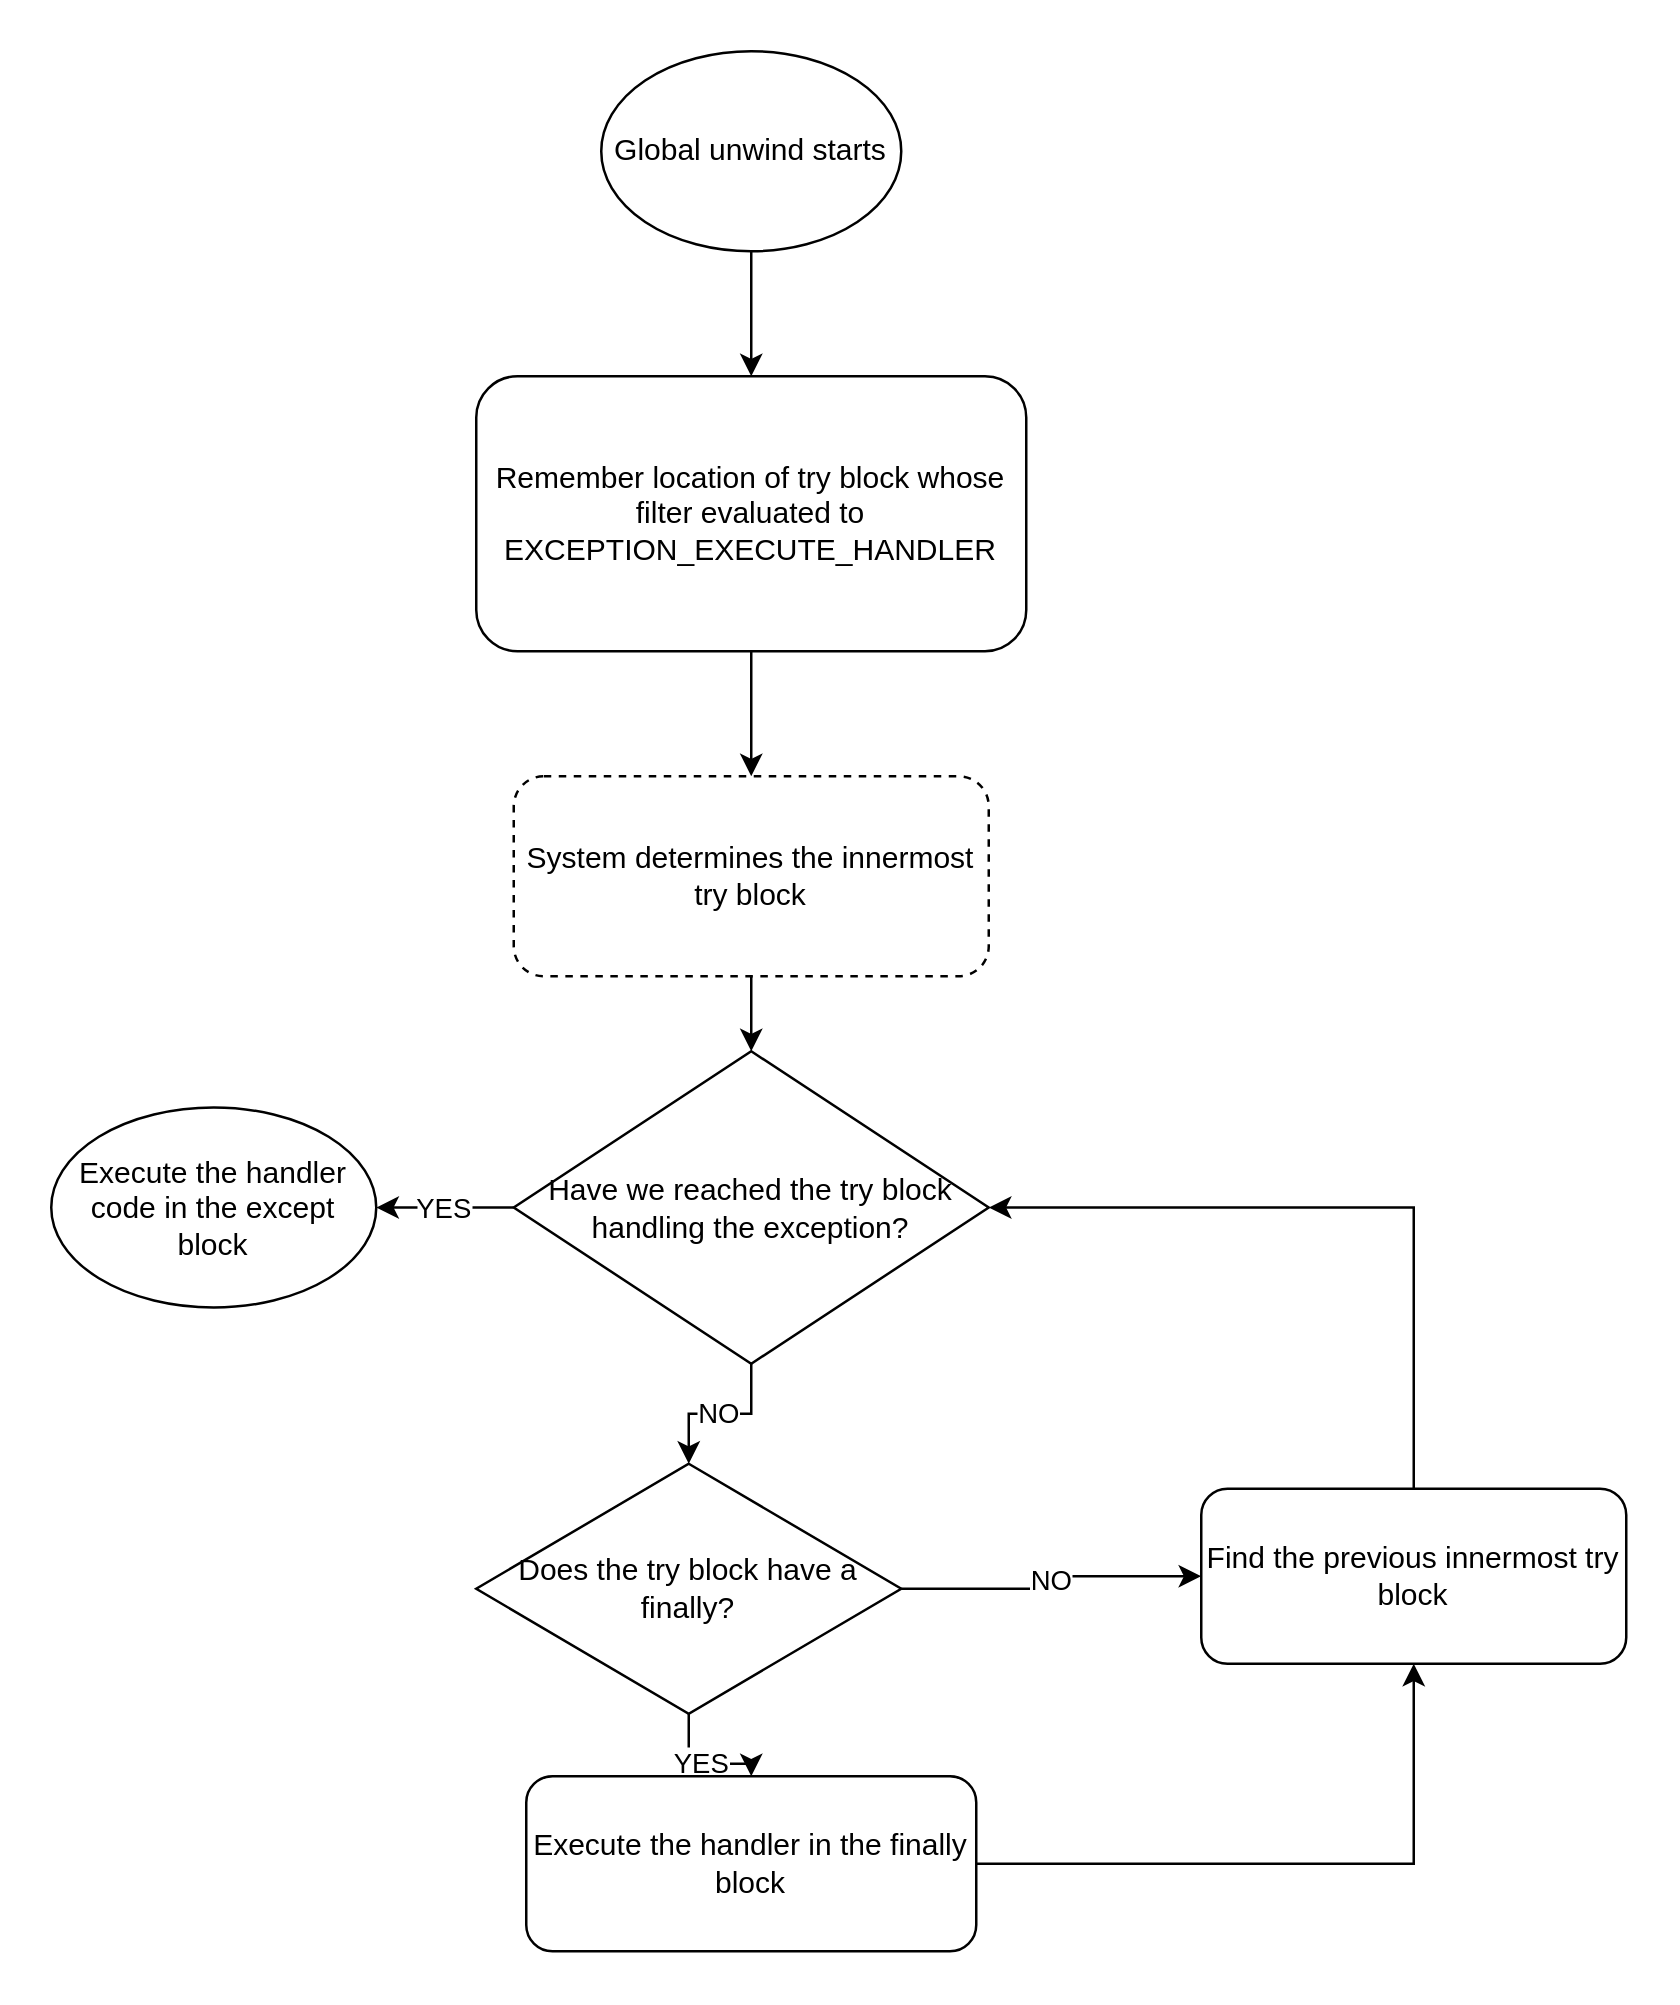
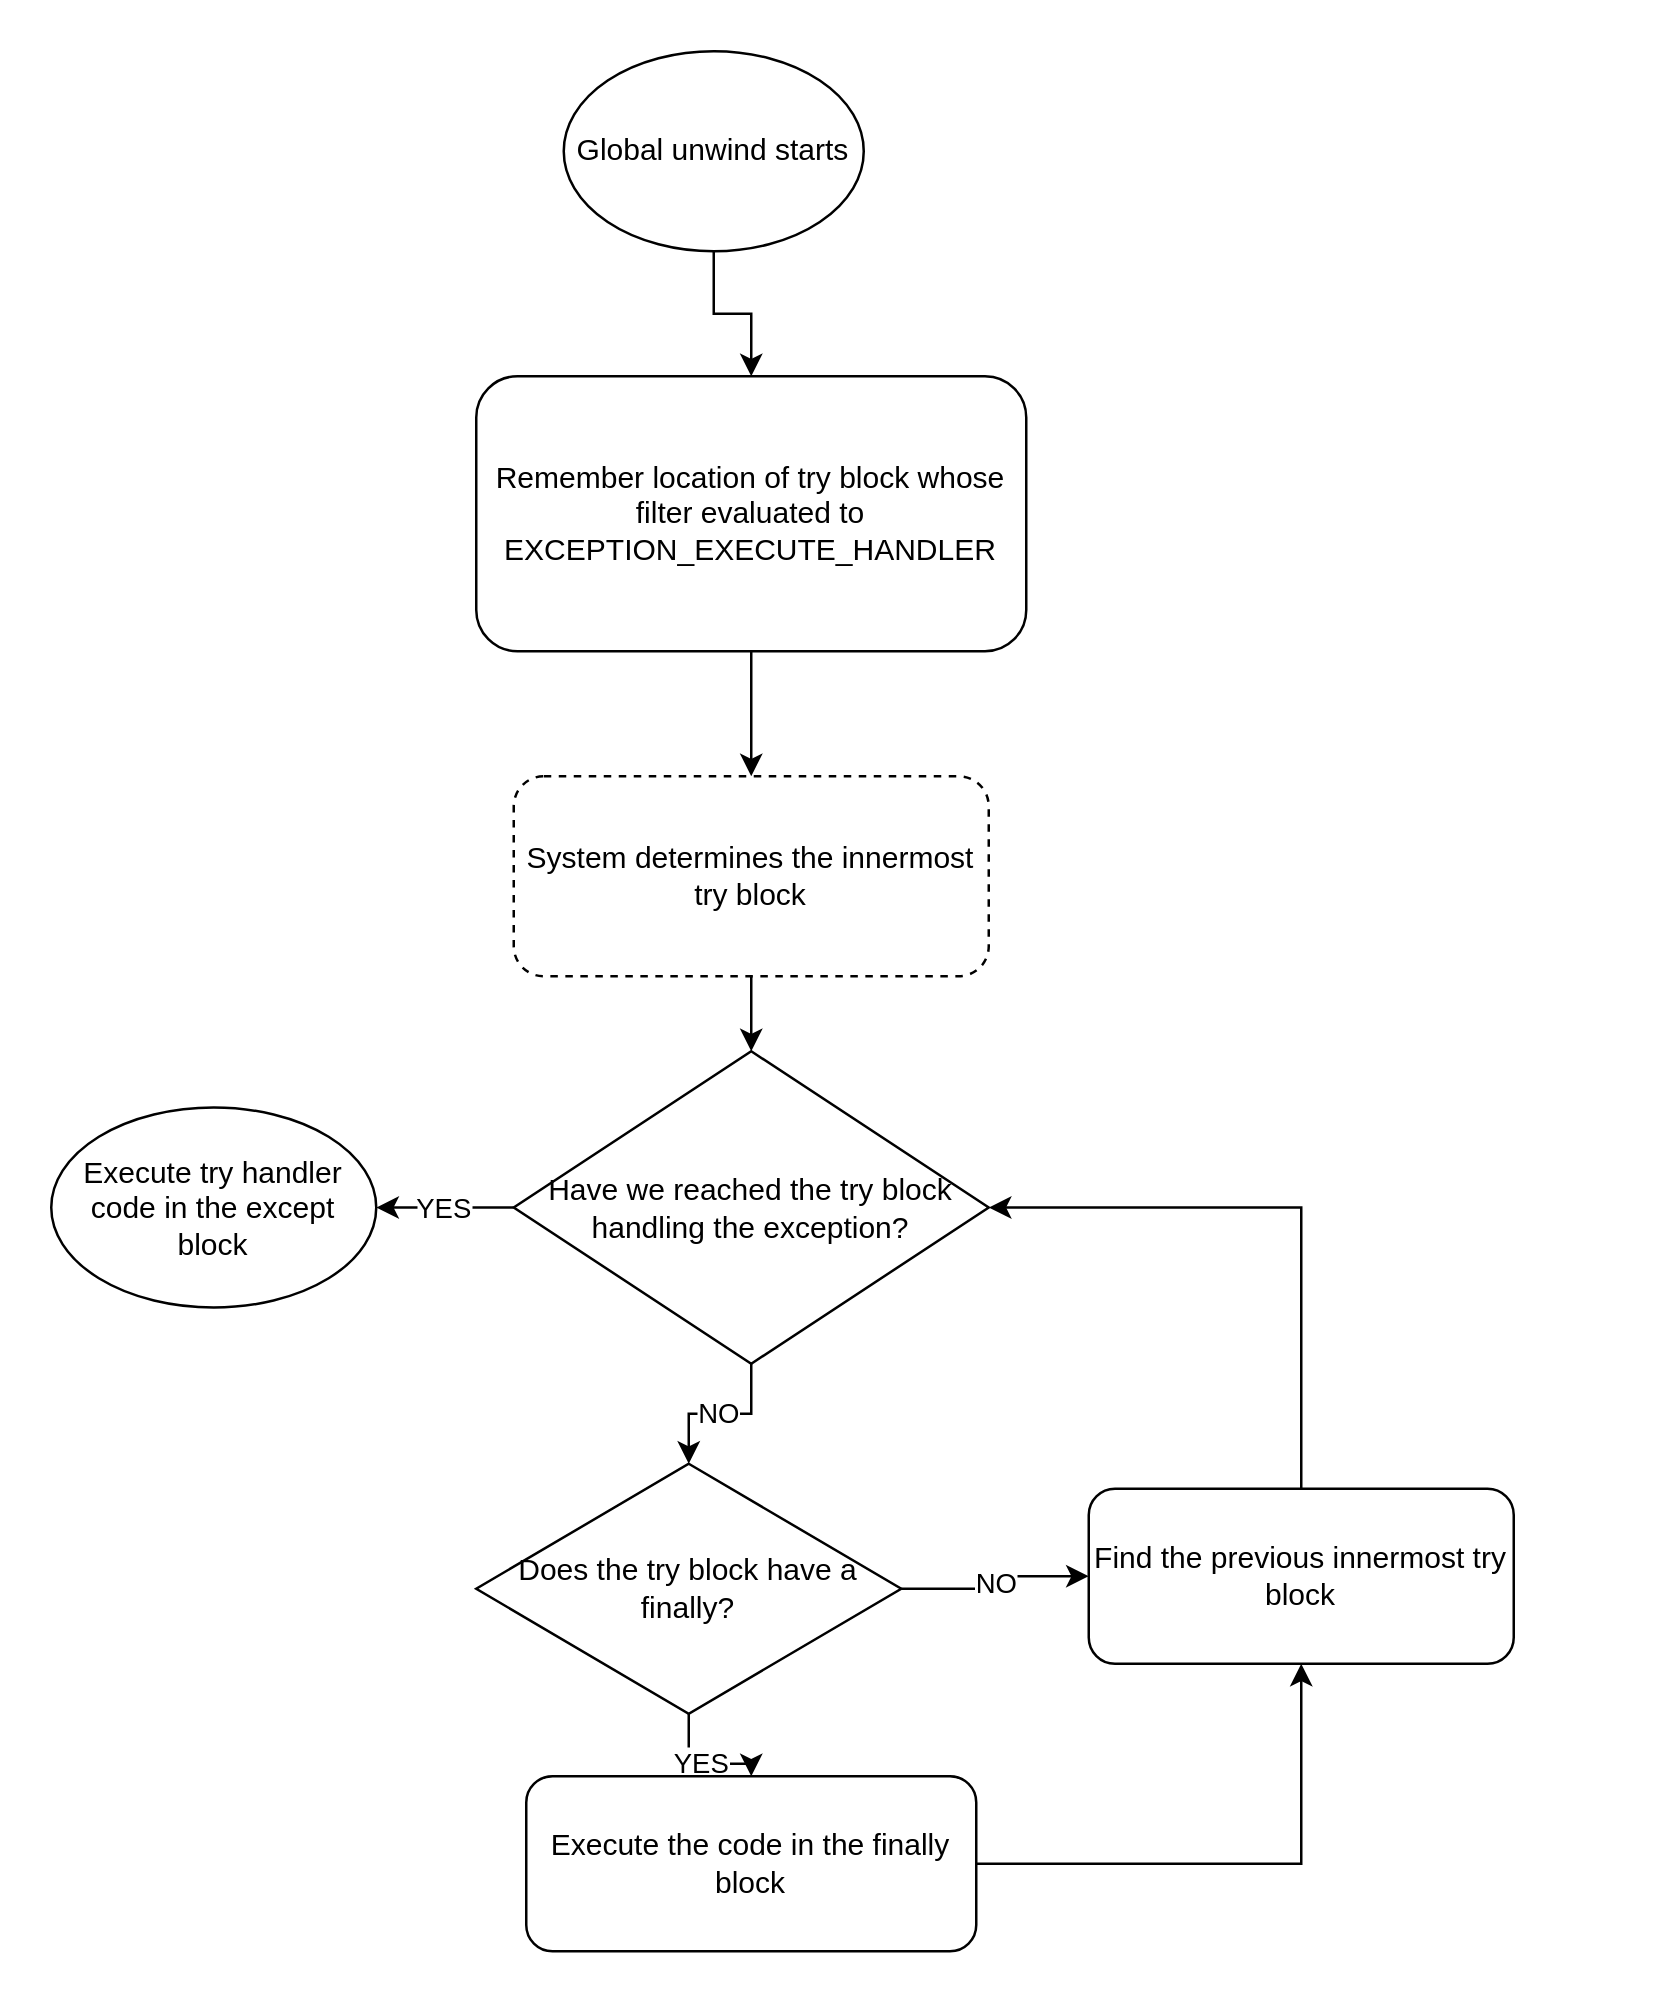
- <mxCell id="3" value="Global unwind starts" style="ellipse;whiteSpace=wrap;html=1;" vertex="1" parent="1"><mxGeometry x="240" y="20" width="120" height="80" as="geometry" /></mxCell>
+ <mxCell id="3" value="Global unwind starts" style="ellipse;whiteSpace=wrap;html=1;" vertex="1" parent="1"><mxGeometry x="225" y="20" width="120" height="80" as="geometry" /></mxCell>
- <mxCell id="11" value="Execute the handler code in the except block" style="ellipse;whiteSpace=wrap;html=1;" vertex="1" parent="1"><mxGeometry x="20" y="442.5" width="130" height="80" as="geometry" /></mxCell>
+ <mxCell id="11" value="Execute try handler code in the except block" style="ellipse;whiteSpace=wrap;html=1;" vertex="1" parent="1"><mxGeometry x="20" y="442.5" width="130" height="80" as="geometry" /></mxCell>
- <mxCell id="18" value="Find the previous innermost try block" style="rounded=1;whiteSpace=wrap;html=1;" vertex="1" parent="1"><mxGeometry x="480" y="595" width="170" height="70" as="geometry" /></mxCell>
+ <mxCell id="18" value="Find the previous innermost try block" style="rounded=1;whiteSpace=wrap;html=1;" vertex="1" parent="1"><mxGeometry x="435" y="595" width="170" height="70" as="geometry" /></mxCell>
- <mxCell id="16" value="Execute the handler in the finally block" style="rounded=1;whiteSpace=wrap;html=1;" vertex="1" parent="1"><mxGeometry x="210" y="710" width="180" height="70" as="geometry" /></mxCell>
+ <mxCell id="16" value="Execute the code in the finally block" style="rounded=1;whiteSpace=wrap;html=1;" vertex="1" parent="1"><mxGeometry x="210" y="710" width="180" height="70" as="geometry" /></mxCell>
